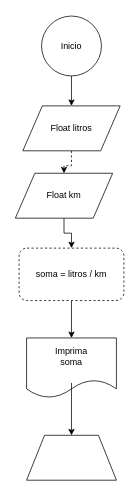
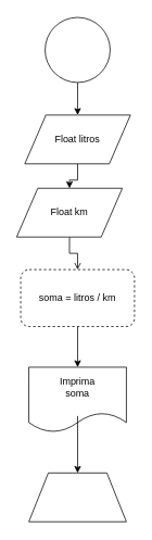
- <mxCell id="4" value="Inicio" style="text;html=1;strokeColor=none;fillColor=none;align=center;verticalAlign=middle;whiteSpace=wrap;rounded=0;" vertex="1" parent="1"><mxGeometry x="75" y="50" width="40" height="20" as="geometry" /></mxCell>
- <mxCell id="5" style="edgeStyle=orthogonalEdgeStyle;rounded=0;orthogonalLoop=1;jettySize=auto;html=1;exitX=0.5;exitY=1;exitDx=0;exitDy=0;dashed=1;" edge="1" parent="1" source="6" target="8"><mxGeometry relative="1" as="geometry" /></mxCell>
+ <mxCell id="5" style="edgeStyle=orthogonalEdgeStyle;rounded=0;orthogonalLoop=1;jettySize=auto;html=1;exitX=0.5;exitY=1;exitDx=0;exitDy=0;" edge="1" parent="1" source="6" target="8"><mxGeometry relative="1" as="geometry" /></mxCell>
- <mxCell id="7" style="edgeStyle=orthogonalEdgeStyle;rounded=0;orthogonalLoop=1;jettySize=auto;html=1;exitX=0.5;exitY=1;exitDx=0;exitDy=0;entryX=0.5;entryY=0;entryDx=0;entryDy=0;" edge="1" parent="1" source="8" target="10"><mxGeometry relative="1" as="geometry" /></mxCell>
+ <mxCell id="7" style="edgeStyle=orthogonalEdgeStyle;rounded=0;orthogonalLoop=1;jettySize=auto;html=1;exitX=0.5;exitY=1;exitDx=0;exitDy=0;entryX=0.5;entryY=0;entryDx=0;entryDy=0;endArrow=open;" edge="1" parent="1" source="8" target="10"><mxGeometry relative="1" as="geometry" /></mxCell>
